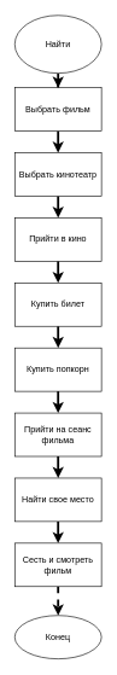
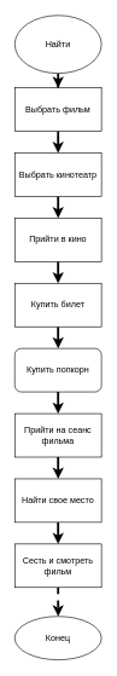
- <mxCell id="13" value="Купить попкорн" style="whiteSpace=wrap;html=1;" vertex="1" parent="1"><mxGeometry x="20" y="480" width="120" height="60" as="geometry" /></mxCell>
+ <mxCell id="13" value="Купить попкорн" style="whiteSpace=wrap;html=1;rounded=1;" vertex="1" parent="1"><mxGeometry x="20" y="480" width="120" height="60" as="geometry" /></mxCell>
